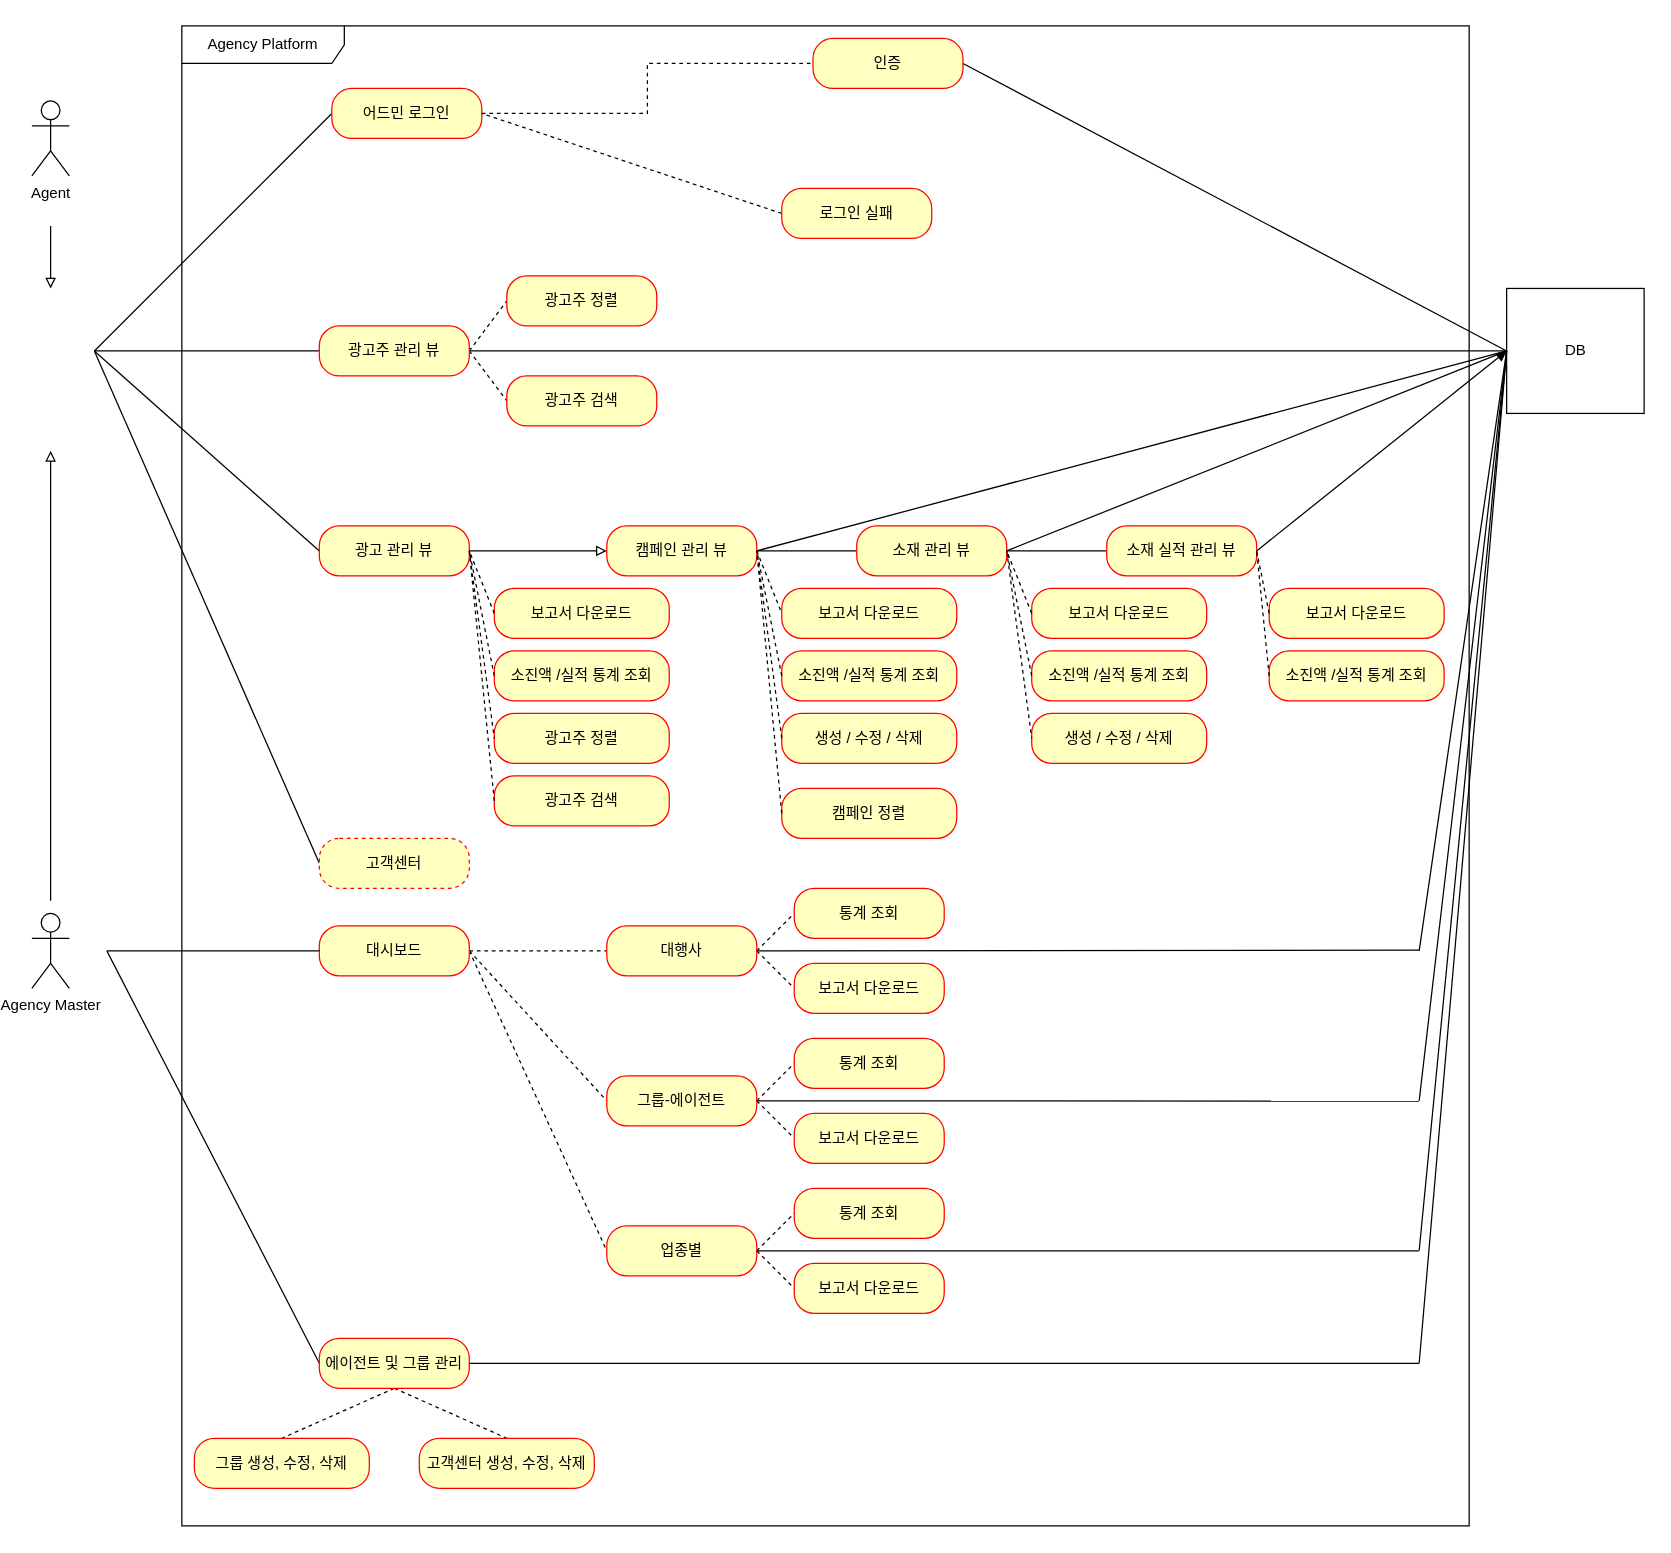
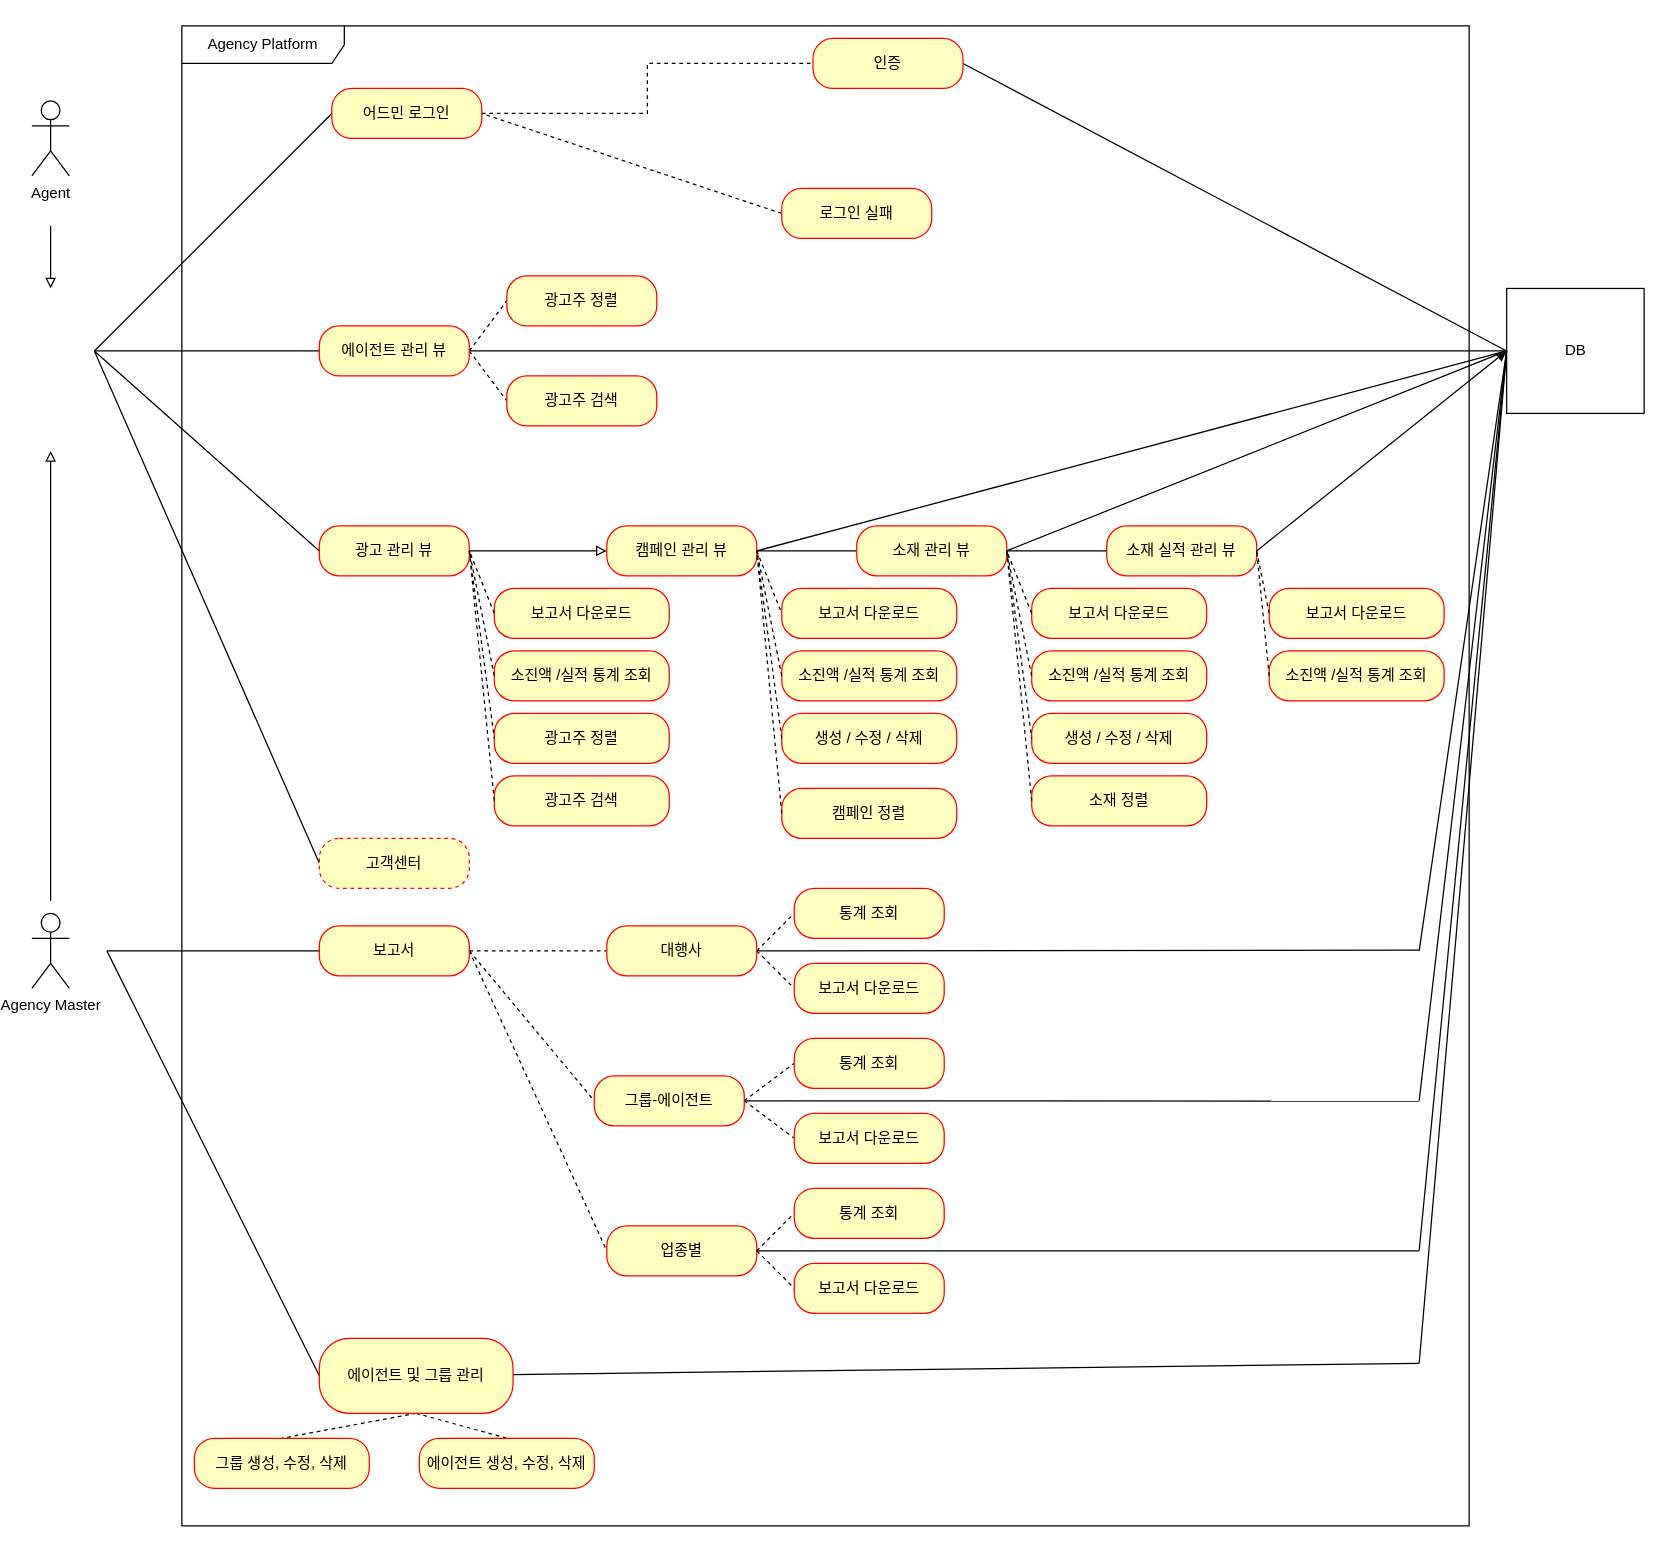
- <mxCell id="16" value="광고주 관리 뷰" style="rounded=1;whiteSpace=wrap;html=1;arcSize=40;fontColor=#000000;fillColor=#ffffc0;strokeColor=#ff0000;" parent="1" vertex="1"><mxGeometry x="250" y="260" width="120" height="40" as="geometry" /></mxCell>
+ <mxCell id="16" value="에이전트 관리 뷰" style="rounded=1;whiteSpace=wrap;html=1;arcSize=40;fontColor=#000000;fillColor=#ffffc0;strokeColor=#ff0000;" parent="1" vertex="1"><mxGeometry x="250" y="260" width="120" height="40" as="geometry" /></mxCell>
+ <mxCell id="96" value="" style="endArrow=none;dashed=1;html=1;rounded=0;entryX=0;entryY=0.5;entryDx=0;entryDy=0;exitX=1;exitY=0.5;exitDx=0;exitDy=0;" edge="1" parent="1" source="59" target="91"><mxGeometry width="50" height="50" relative="1" as="geometry"><mxPoint x="750" y="660" as="sourcePoint" /><mxPoint x="800" y="610" as="targetPoint" /></mxGeometry></mxCell>
+ <mxCell id="91" value="소재 정렬" style="rounded=1;whiteSpace=wrap;html=1;arcSize=40;fontColor=#000000;fillColor=#ffffc0;strokeColor=#ff0000;" vertex="1" parent="1"><mxGeometry x="820" y="620" width="140" height="40" as="geometry" /></mxCell>
- <mxCell id="22" value="대시보드" style="rounded=1;whiteSpace=wrap;html=1;arcSize=40;fontColor=#000000;fillColor=#ffffc0;strokeColor=#ff0000;" parent="1" vertex="1"><mxGeometry x="250" y="740" width="120" height="40" as="geometry" /></mxCell>
+ <mxCell id="22" value="보고서" style="rounded=1;whiteSpace=wrap;html=1;arcSize=40;fontColor=#000000;fillColor=#ffffc0;strokeColor=#ff0000;" parent="1" vertex="1"><mxGeometry x="250" y="740" width="120" height="40" as="geometry" /></mxCell>
- <mxCell id="43" value="그룹-에이전트" style="rounded=1;whiteSpace=wrap;html=1;arcSize=40;fontColor=#000000;fillColor=#ffffc0;strokeColor=#ff0000;" parent="1" vertex="1"><mxGeometry x="480" y="860" width="120" height="40" as="geometry" /></mxCell>
+ <mxCell id="43" value="그룹-에이전트" style="rounded=1;whiteSpace=wrap;html=1;arcSize=40;fontColor=#000000;fillColor=#ffffc0;strokeColor=#ff0000;" parent="1" vertex="1"><mxGeometry x="470" y="860" width="120" height="40" as="geometry" /></mxCell>
- <mxCell id="27" value="에이전트 및 그룹 관리" style="rounded=1;whiteSpace=wrap;html=1;arcSize=40;fontColor=#000000;fillColor=#ffffc0;strokeColor=#ff0000;" parent="1" vertex="1"><mxGeometry x="250" y="1070" width="120" height="40" as="geometry" /></mxCell>
+ <mxCell id="27" value="에이전트 및 그룹 관리" style="rounded=1;whiteSpace=wrap;html=1;arcSize=40;fontColor=#000000;fillColor=#ffffc0;strokeColor=#ff0000;" parent="1" vertex="1"><mxGeometry x="250" y="1070" width="155" height="60" as="geometry" /></mxCell>
- <mxCell id="57" value="고객센터 생성, 수정, 삭제" style="rounded=1;whiteSpace=wrap;html=1;arcSize=40;fontColor=#000000;fillColor=#ffffc0;strokeColor=#ff0000;" parent="1" vertex="1"><mxGeometry x="330" y="1150" width="140" height="40" as="geometry" /></mxCell>
+ <mxCell id="57" value="에이전트 생성, 수정, 삭제" style="rounded=1;whiteSpace=wrap;html=1;arcSize=40;fontColor=#000000;fillColor=#ffffc0;strokeColor=#ff0000;" parent="1" vertex="1"><mxGeometry x="330" y="1150" width="140" height="40" as="geometry" /></mxCell>
